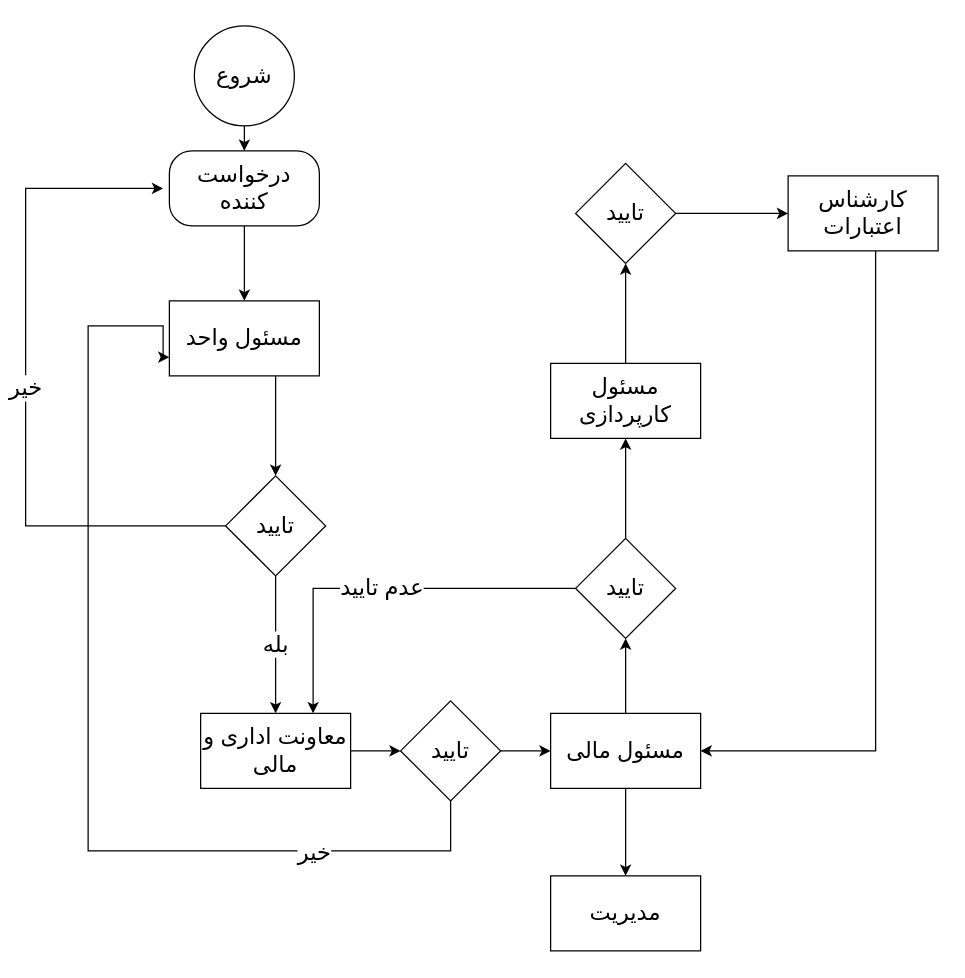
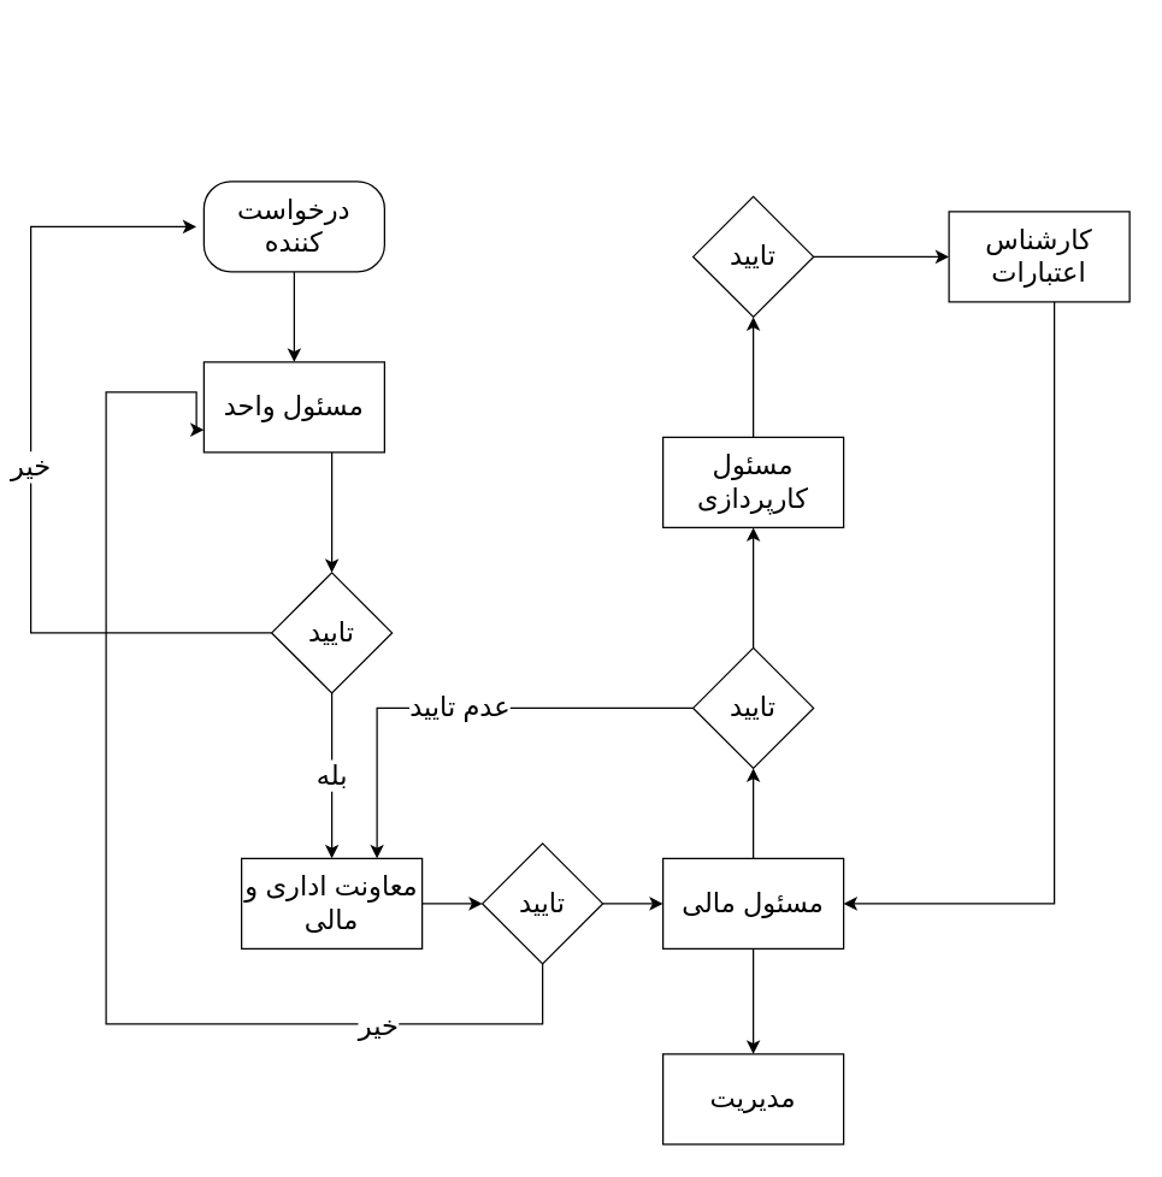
- <mxCell id="3" value="&lt;font style=&quot;font-size: 18px;&quot;&gt;شروع&lt;/font&gt;" style="ellipse;whiteSpace=wrap;html=1;aspect=fixed;" vertex="1" parent="1"><mxGeometry x="155" y="20" width="80" height="80" as="geometry" /></mxCell>
- <mxCell id="2" style="edgeStyle=orthogonalEdgeStyle;rounded=0;orthogonalLoop=1;jettySize=auto;html=1;entryX=0.5;entryY=0;entryDx=0;entryDy=0;" edge="1" parent="1" source="3" target="5"><mxGeometry relative="1" as="geometry"><mxPoint x="200" y="240" as="targetPoint" /></mxGeometry></mxCell>
